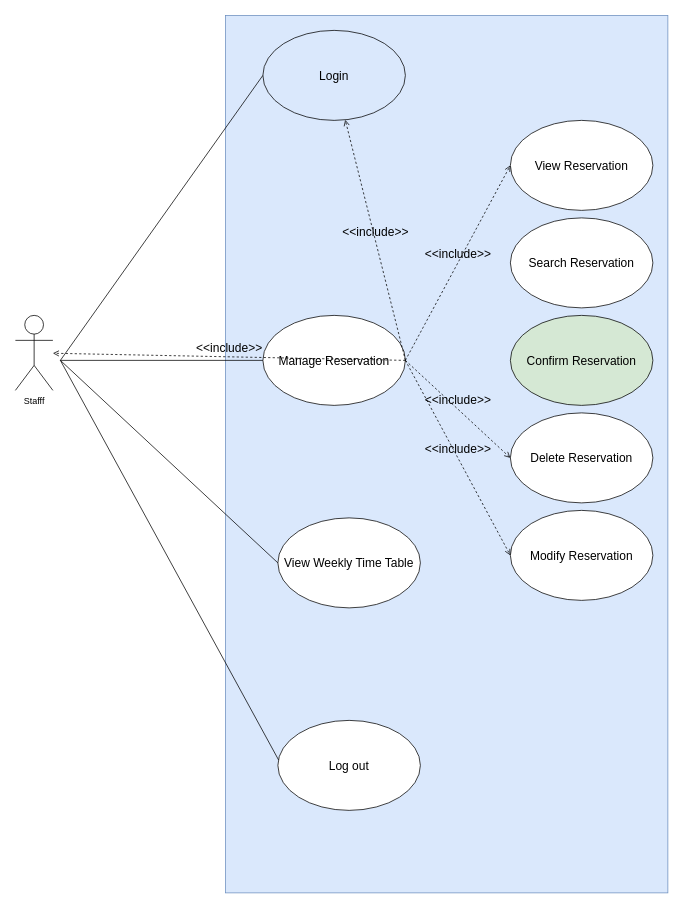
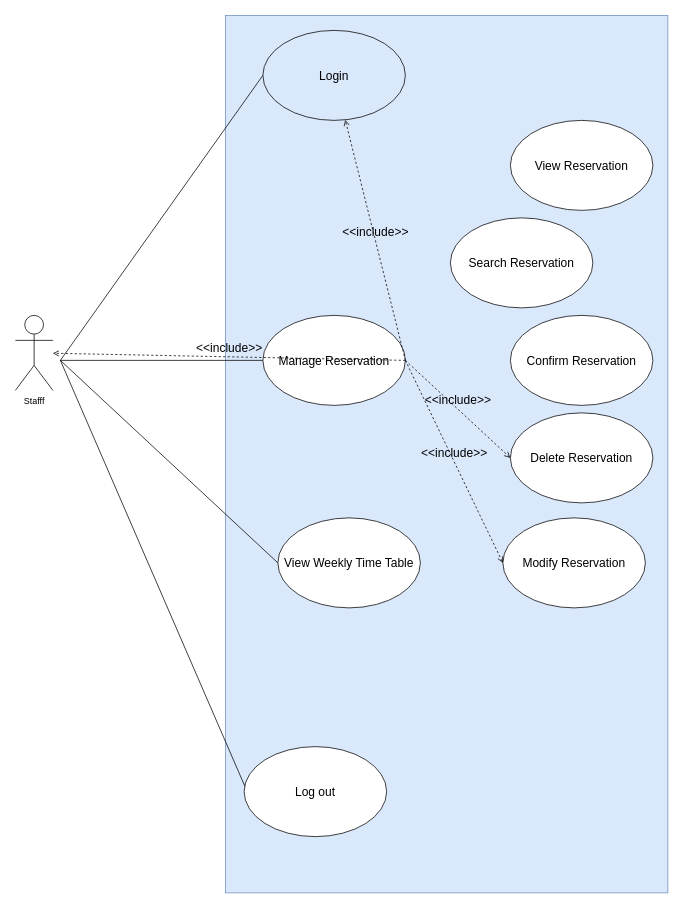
- <mxCell id="13" value="&amp;lt;&amp;lt;include&amp;gt;&amp;gt;" style="html=1;verticalAlign=bottom;labelBackgroundColor=none;endArrow=open;endFill=0;dashed=1;fontSize=16;exitX=1;exitY=0.5;exitDx=0;exitDy=0;entryX=0;entryY=0.5;entryDx=0;entryDy=0;" edge="1" parent="1" source="6" target="8"><mxGeometry width="160" relative="1" as="geometry"><mxPoint x="210" y="520" as="sourcePoint" /><mxPoint x="370" y="520" as="targetPoint" /></mxGeometry></mxCell>
- <mxCell id="9" value="Search Reservation" style="ellipse;whiteSpace=wrap;html=1;fontSize=16;" vertex="1" parent="1"><mxGeometry x="680" y="290" width="190" height="120" as="geometry" /></mxCell>
+ <mxCell id="9" value="Search Reservation" style="ellipse;whiteSpace=wrap;html=1;fontSize=16;" vertex="1" parent="1"><mxGeometry x="600" y="290" width="190" height="120" as="geometry" /></mxCell>
- <mxCell id="10" value="Confirm Reservation" style="ellipse;whiteSpace=wrap;html=1;fontSize=16;fillColor=#d5e8d4;" vertex="1" parent="1"><mxGeometry x="680" y="420" width="190" height="120" as="geometry" /></mxCell>
+ <mxCell id="10" value="Confirm Reservation" style="ellipse;whiteSpace=wrap;html=1;fontSize=16;" vertex="1" parent="1"><mxGeometry x="680" y="420" width="190" height="120" as="geometry" /></mxCell>
- <mxCell id="12" value="Modify Reservation" style="ellipse;whiteSpace=wrap;html=1;fontSize=16;" vertex="1" parent="1"><mxGeometry x="680" y="680" width="190" height="120" as="geometry" /></mxCell>
+ <mxCell id="12" value="Modify Reservation" style="ellipse;whiteSpace=wrap;html=1;fontSize=16;" vertex="1" parent="1"><mxGeometry x="670" y="690" width="190" height="120" as="geometry" /></mxCell>
- <mxCell id="20" value="Log out" style="ellipse;whiteSpace=wrap;html=1;fontSize=16;" vertex="1" parent="1"><mxGeometry x="370" y="960" width="190" height="120" as="geometry" /></mxCell>
+ <mxCell id="20" value="Log out" style="ellipse;whiteSpace=wrap;html=1;fontSize=16;" vertex="1" parent="1"><mxGeometry x="325" y="995" width="190" height="120" as="geometry" /></mxCell>
